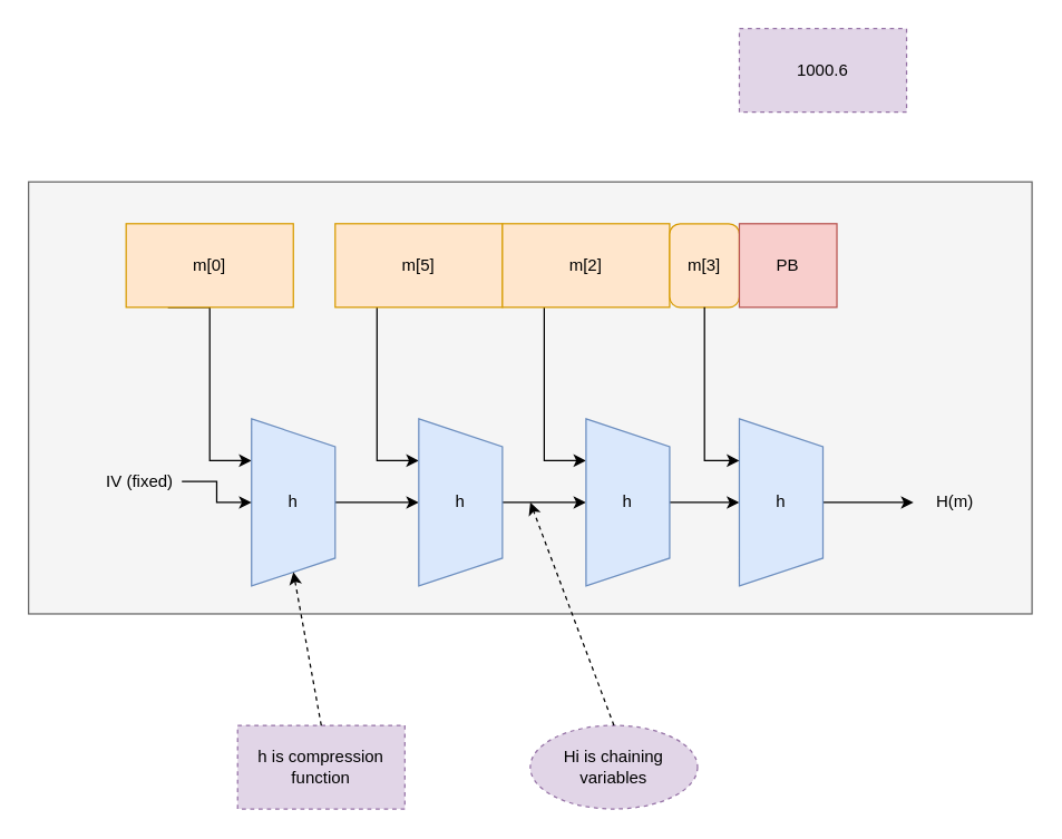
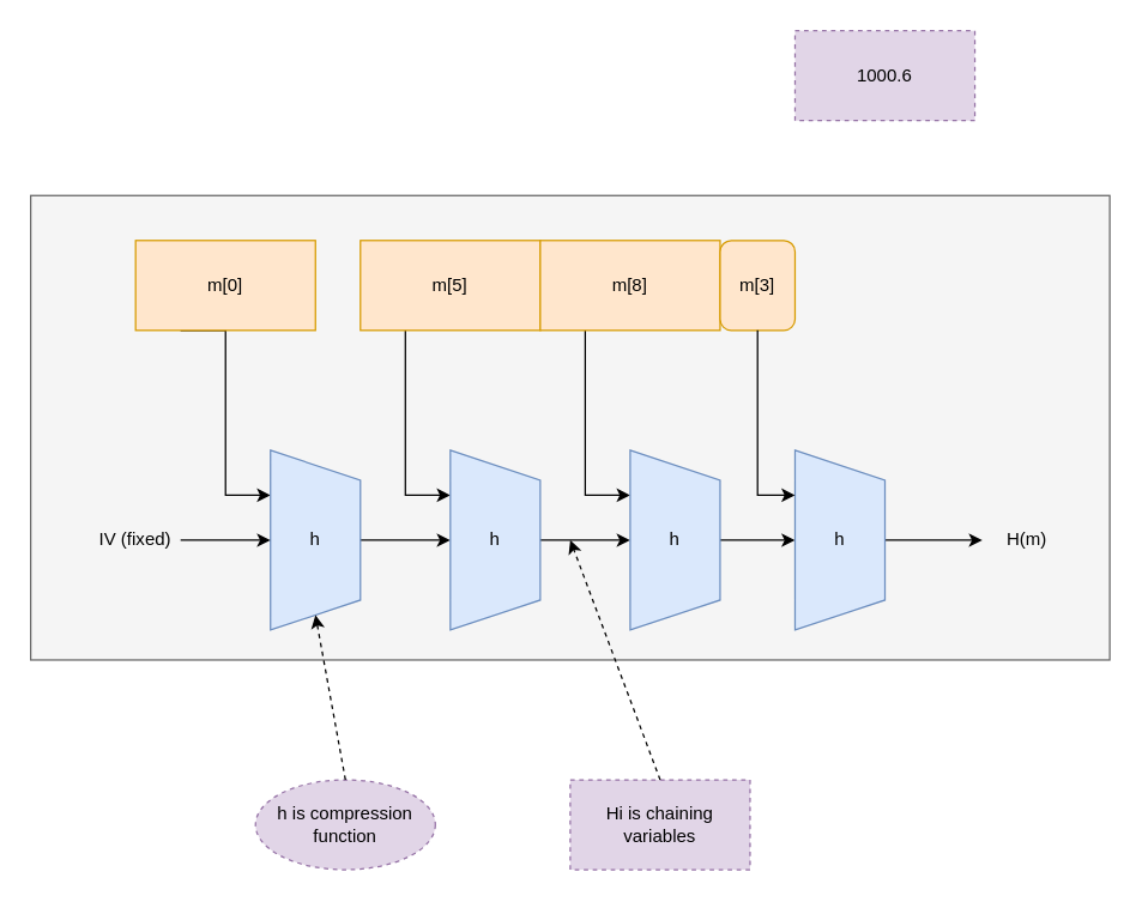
- <mxCell id="8" value="m[2]" style="rounded=0;whiteSpace=wrap;html=1;fillColor=#ffe6cc;strokeColor=#d79b00;" vertex="1" parent="1"><mxGeometry x="360" y="160" width="120" height="60" as="geometry" /></mxCell>
+ <mxCell id="8" value="m[8]" style="rounded=0;whiteSpace=wrap;html=1;fillColor=#ffe6cc;strokeColor=#d79b00;" vertex="1" parent="1"><mxGeometry x="360" y="160" width="120" height="60" as="geometry" /></mxCell>
- <mxCell id="10" value="PB" style="rounded=0;whiteSpace=wrap;html=1;fillColor=#f8cecc;strokeColor=#b85450;" vertex="1" parent="1"><mxGeometry x="530" y="160" width="70" height="60" as="geometry" /></mxCell>
- <mxCell id="20" value="IV (fixed)" style="text;html=1;align=center;verticalAlign=middle;whiteSpace=wrap;rounded=0;" vertex="1" parent="1"><mxGeometry x="70" y="330" width="60" height="30" as="geometry" /></mxCell>
+ <mxCell id="20" value="IV (fixed)" style="text;html=1;align=center;verticalAlign=middle;whiteSpace=wrap;rounded=0;" vertex="1" parent="1"><mxGeometry x="60" y="345" width="60" height="30" as="geometry" /></mxCell>
- <mxCell id="24" value="h is compression function" style="rounded=0;whiteSpace=wrap;html=1;fillColor=#e1d5e7;strokeColor=#9673a6;dashed=1;" vertex="1" parent="1"><mxGeometry x="170" y="520" width="120" height="60" as="geometry" /></mxCell>
+ <mxCell id="24" value="h is compression function" style="ellipse;whiteSpace=wrap;html=1;fillColor=#e1d5e7;strokeColor=#9673a6;dashed=1;" vertex="1" parent="1"><mxGeometry x="170" y="520" width="120" height="60" as="geometry" /></mxCell>
- <mxCell id="25" value="Hi is chaining variables" style="ellipse;whiteSpace=wrap;html=1;fillColor=#e1d5e7;strokeColor=#9673a6;dashed=1;" vertex="1" parent="1"><mxGeometry x="380" y="520" width="120" height="60" as="geometry" /></mxCell>
+ <mxCell id="25" value="Hi is chaining variables" style="rounded=0;whiteSpace=wrap;html=1;fillColor=#e1d5e7;strokeColor=#9673a6;dashed=1;" vertex="1" parent="1"><mxGeometry x="380" y="520" width="120" height="60" as="geometry" /></mxCell>
